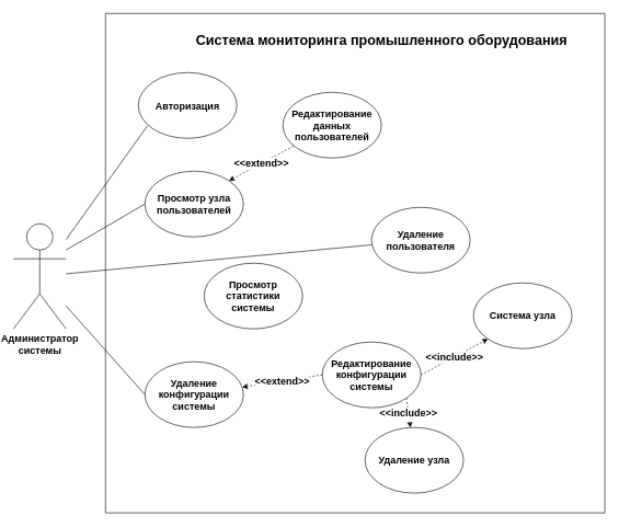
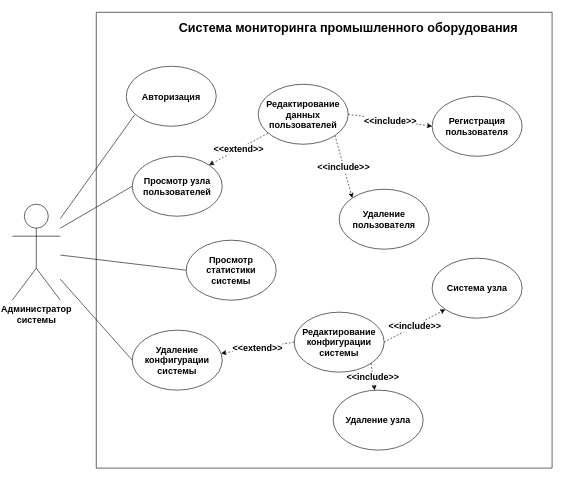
- <mxCell id="6" value="&lt;font style=&quot;font-size: 21px&quot;&gt;Система мониторинга промышленного оборудования&lt;/font&gt;" style="text;html=1;align=center;verticalAlign=middle;resizable=0;points=[];autosize=1;strokeColor=none;fontSize=15;fontStyle=1" parent="5" vertex="1"><mxGeometry x="130" y="25" width="580" height="30" as="geometry" /></mxCell>
+ <mxCell id="6" value="&lt;font style=&quot;font-size: 21px&quot;&gt;Система мониторинга промышленного оборудования&lt;/font&gt;" style="text;html=1;align=center;verticalAlign=middle;resizable=0;points=[];autosize=1;strokeColor=none;fontSize=15;fontStyle=1" parent="5" vertex="1"><mxGeometry x="130" y="10" width="580" height="30" as="geometry" /></mxCell>
+ <mxCell id="12" value="&amp;lt;&amp;lt;include&amp;gt;&amp;gt;" style="edgeStyle=none;rounded=0;orthogonalLoop=1;jettySize=auto;html=1;exitX=1;exitY=0.5;exitDx=0;exitDy=0;entryX=0;entryY=0.5;entryDx=0;entryDy=0;dashed=1;startArrow=none;startFill=0;endArrow=classic;endFill=1;fontSize=15;fontStyle=1" parent="5" source="14" target="10" edge="1"><mxGeometry relative="1" as="geometry" /></mxCell>
+ <mxCell id="10" value="Регистрация пользователя" style="ellipse;whiteSpace=wrap;html=1;fontSize=15;fontStyle=1" parent="5" vertex="1"><mxGeometry x="560" y="140" width="150" height="100" as="geometry" /></mxCell>
+ <mxCell id="13" value="&amp;lt;&amp;lt;include&amp;gt;&amp;gt;" style="edgeStyle=none;rounded=0;orthogonalLoop=1;jettySize=auto;html=1;exitX=1;exitY=1;exitDx=0;exitDy=0;entryX=0;entryY=0;entryDx=0;entryDy=0;dashed=1;startArrow=none;startFill=0;endArrow=classic;endFill=1;fontSize=15;fontStyle=1" parent="5" source="14" target="11" edge="1"><mxGeometry relative="1" as="geometry" /></mxCell>
- <mxCell id="3" style="edgeStyle=none;rounded=0;orthogonalLoop=1;jettySize=auto;html=1;endArrow=none;endFill=0;fontSize=15;fontStyle=1;" parent="1" source="4" target="11" edge="1"><mxGeometry relative="1" as="geometry"><mxPoint x="120" y="393" as="sourcePoint" /></mxGeometry></mxCell>
+ <mxCell id="3" style="edgeStyle=none;rounded=0;orthogonalLoop=1;jettySize=auto;html=1;entryX=0;entryY=0.5;entryDx=0;entryDy=0;endArrow=none;endFill=0;fontSize=15;fontStyle=1" parent="1" source="4" target="9" edge="1"><mxGeometry relative="1" as="geometry"><mxPoint x="120" y="393" as="sourcePoint" /></mxGeometry></mxCell>
